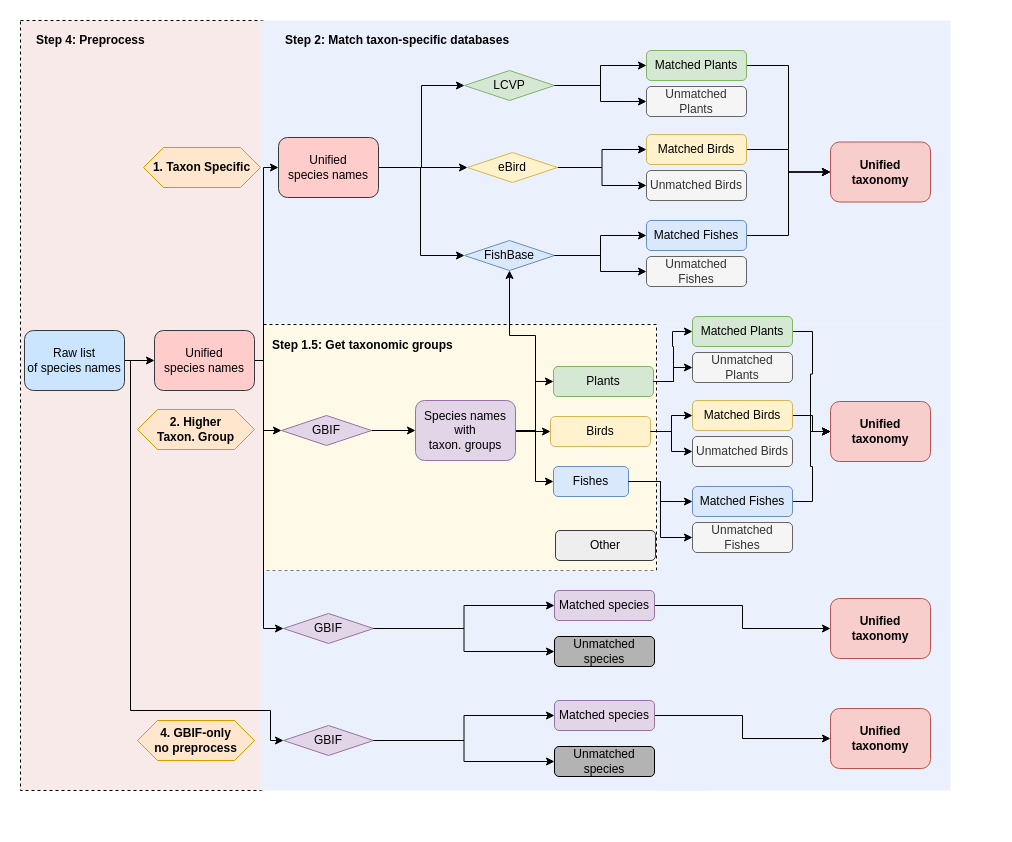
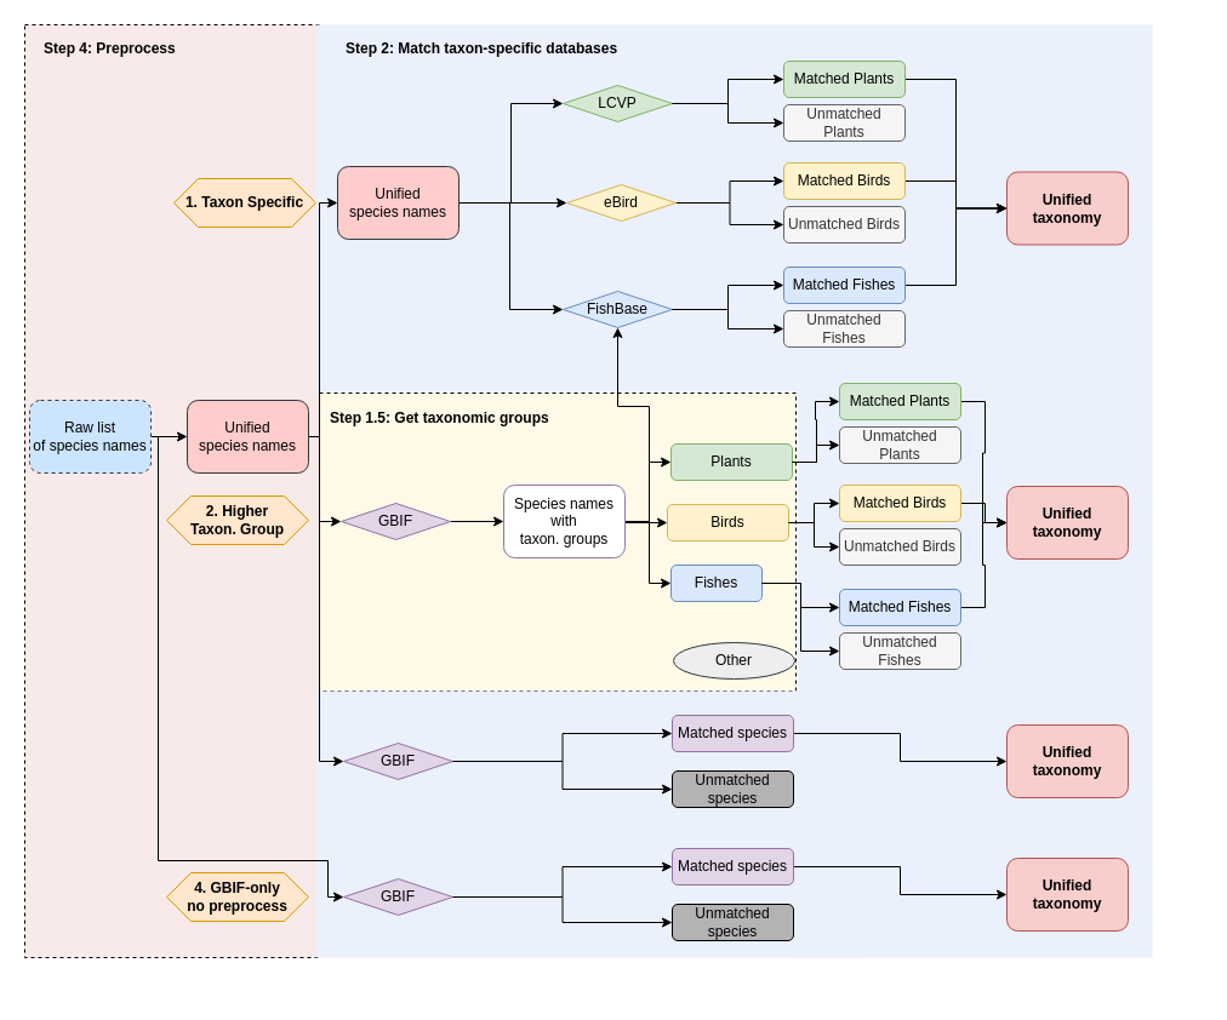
- <mxCell id="52" value="&lt;span&gt;Raw list&lt;/span&gt;&lt;br&gt;&lt;span&gt;of species names&lt;/span&gt;" style="rounded=1;whiteSpace=wrap;html=1;fillColor=#cce5ff;strokeColor=#36393d;" vertex="1" parent="1"><mxGeometry x="24" y="330" width="100" height="60" as="geometry" /></mxCell>
+ <mxCell id="52" value="&lt;span&gt;Raw list&lt;/span&gt;&lt;br&gt;&lt;span&gt;of species names&lt;/span&gt;" style="rounded=1;whiteSpace=wrap;html=1;fillColor=#cce5ff;strokeColor=#36393d;dashed=1;" vertex="1" parent="1"><mxGeometry x="24" y="330" width="100" height="60" as="geometry" /></mxCell>
- <mxCell id="61" value="Species names&lt;br&gt;with&lt;br&gt;taxon. groups" style="rounded=1;whiteSpace=wrap;html=1;fillColor=#e1d5e7;strokeColor=#9673a6;" vertex="1" parent="1"><mxGeometry x="415" y="400" width="100" height="60" as="geometry" /></mxCell>
+ <mxCell id="61" value="Species names&lt;br&gt;with&lt;br&gt;taxon. groups" style="rounded=1;whiteSpace=wrap;html=1;fillColor=#ffffff;strokeColor=#9673a6;" vertex="1" parent="1"><mxGeometry x="415" y="400" width="100" height="60" as="geometry" /></mxCell>
- <mxCell id="65" value="Other" style="rounded=1;whiteSpace=wrap;html=1;fillColor=#eeeeee;strokeColor=#36393d;" vertex="1" parent="1"><mxGeometry x="555" y="530" width="100" height="30" as="geometry" /></mxCell>
+ <mxCell id="65" value="Other" style="ellipse;whiteSpace=wrap;html=1;fillColor=#eeeeee;strokeColor=#36393d;" vertex="1" parent="1"><mxGeometry x="555" y="530" width="100" height="30" as="geometry" /></mxCell>
